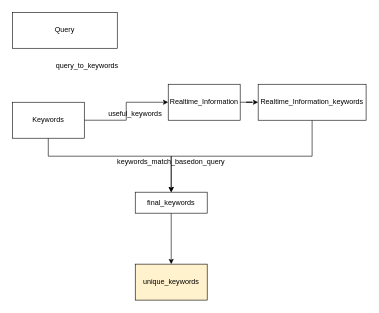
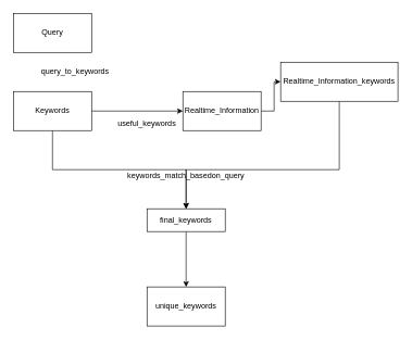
- <mxCell id="2" value="Query" style="rounded=0;whiteSpace=wrap;html=1;" vertex="1" parent="1"><mxGeometry x="20" y="20" width="175" height="60" as="geometry" /></mxCell>
+ <mxCell id="2" value="Query" style="rounded=0;whiteSpace=wrap;html=1;" vertex="1" parent="1"><mxGeometry x="20" y="20" width="120" height="60" as="geometry" /></mxCell>
- <mxCell id="8" value="query_to_keywords" style="text;html=1;align=center;verticalAlign=middle;whiteSpace=wrap;rounded=0;" vertex="1" parent="1"><mxGeometry x="80" y="90" width="130" height="40" as="geometry" /></mxCell>
+ <mxCell id="8" value="query_to_keywords" style="text;html=1;align=center;verticalAlign=middle;whiteSpace=wrap;rounded=0;" vertex="1" parent="1"><mxGeometry x="50" y="90" width="130" height="40" as="geometry" /></mxCell>
- <mxCell id="11" value="Realtime_Information_keywords" style="rounded=0;whiteSpace=wrap;html=1;" vertex="1" parent="1"><mxGeometry x="430" y="140" width="180" height="60" as="geometry" /></mxCell>
+ <mxCell id="11" value="Realtime_Information_keywords" style="rounded=0;whiteSpace=wrap;html=1;" vertex="1" parent="1"><mxGeometry x="430" y="95" width="180" height="60" as="geometry" /></mxCell>
- <mxCell id="7" value="Keywords" style="rounded=0;whiteSpace=wrap;html=1;" vertex="1" parent="1"><mxGeometry x="20" y="170" width="120" height="60" as="geometry" /></mxCell>
+ <mxCell id="7" value="Keywords" style="rounded=0;whiteSpace=wrap;html=1;" vertex="1" parent="1"><mxGeometry x="20" y="140" width="120" height="60" as="geometry" /></mxCell>
- <mxCell id="15" value="unique_keywords" style="rounded=0;whiteSpace=wrap;html=1;fillColor=#fff2cc;" vertex="1" parent="1"><mxGeometry x="225" y="440" width="120" height="60" as="geometry" /></mxCell>
+ <mxCell id="15" value="unique_keywords" style="rounded=0;whiteSpace=wrap;html=1;" vertex="1" parent="1"><mxGeometry x="225" y="440" width="120" height="60" as="geometry" /></mxCell>
